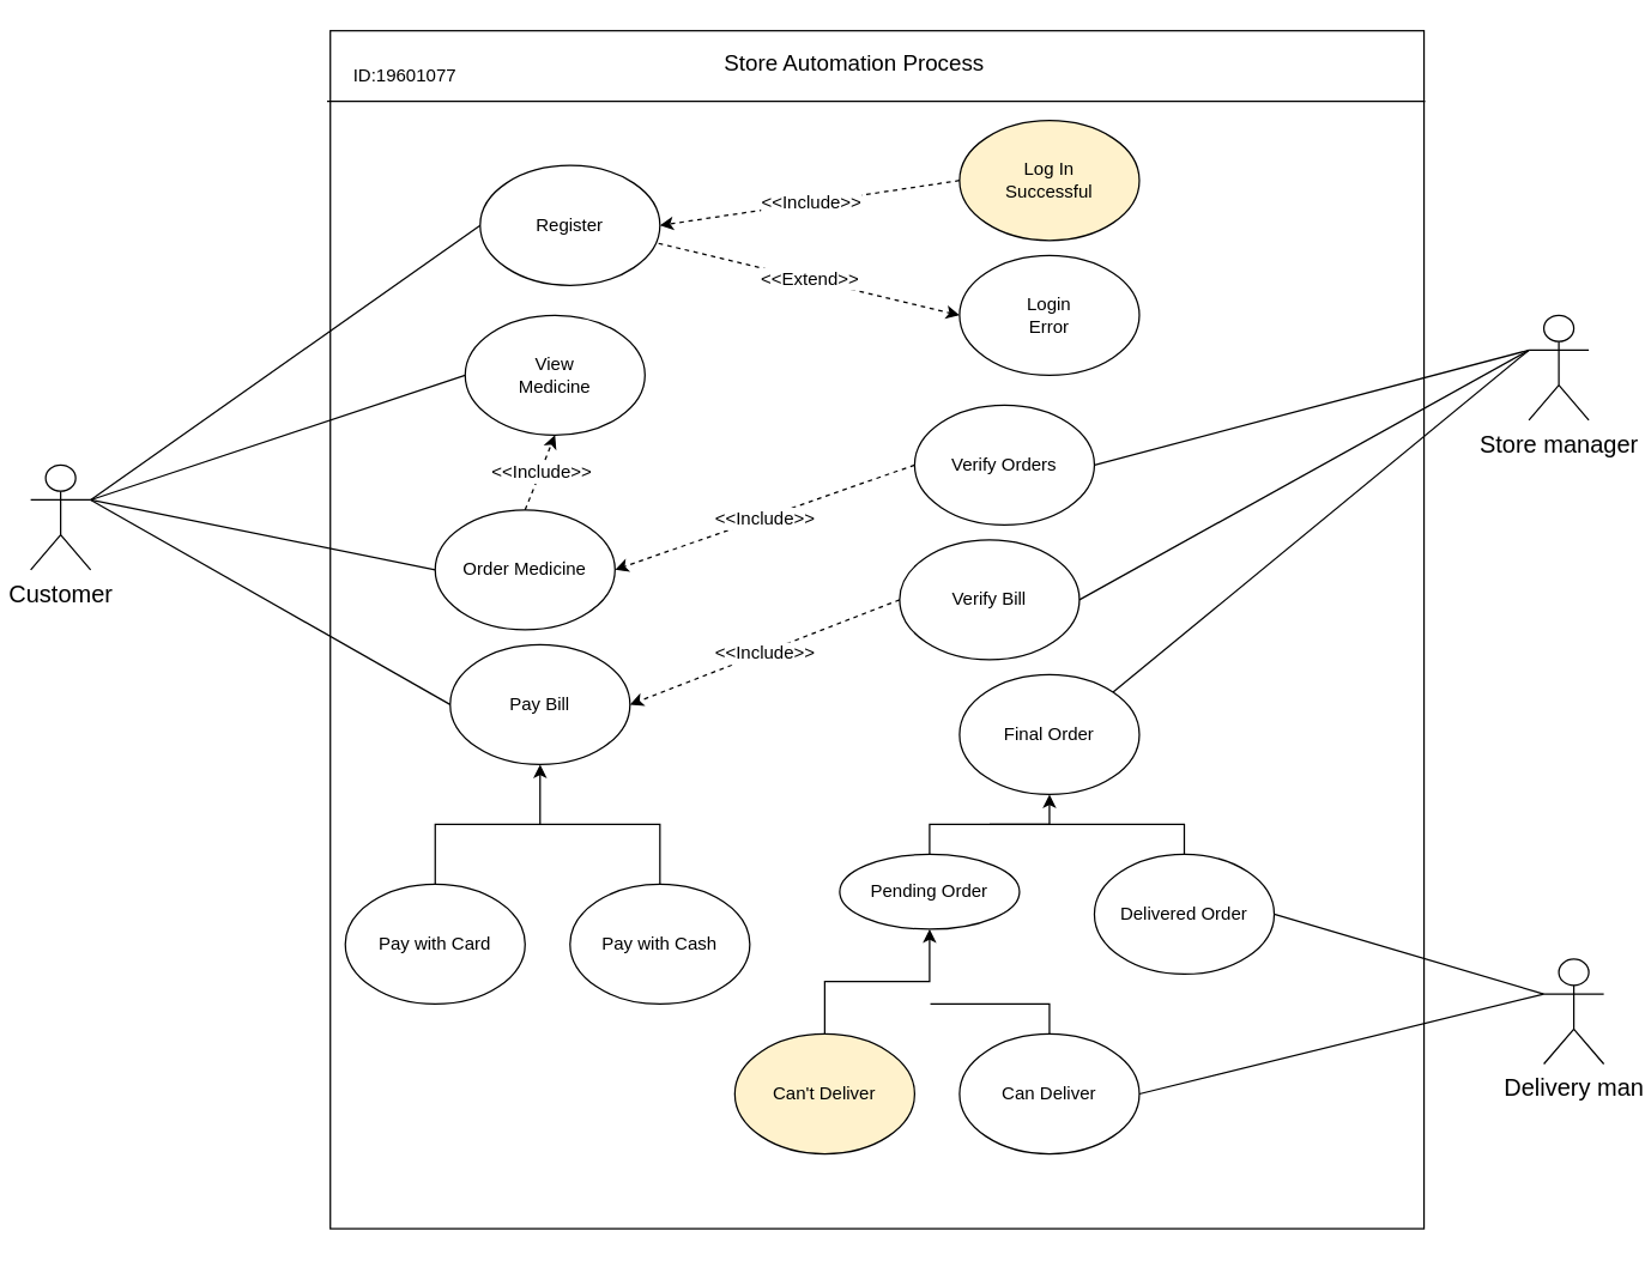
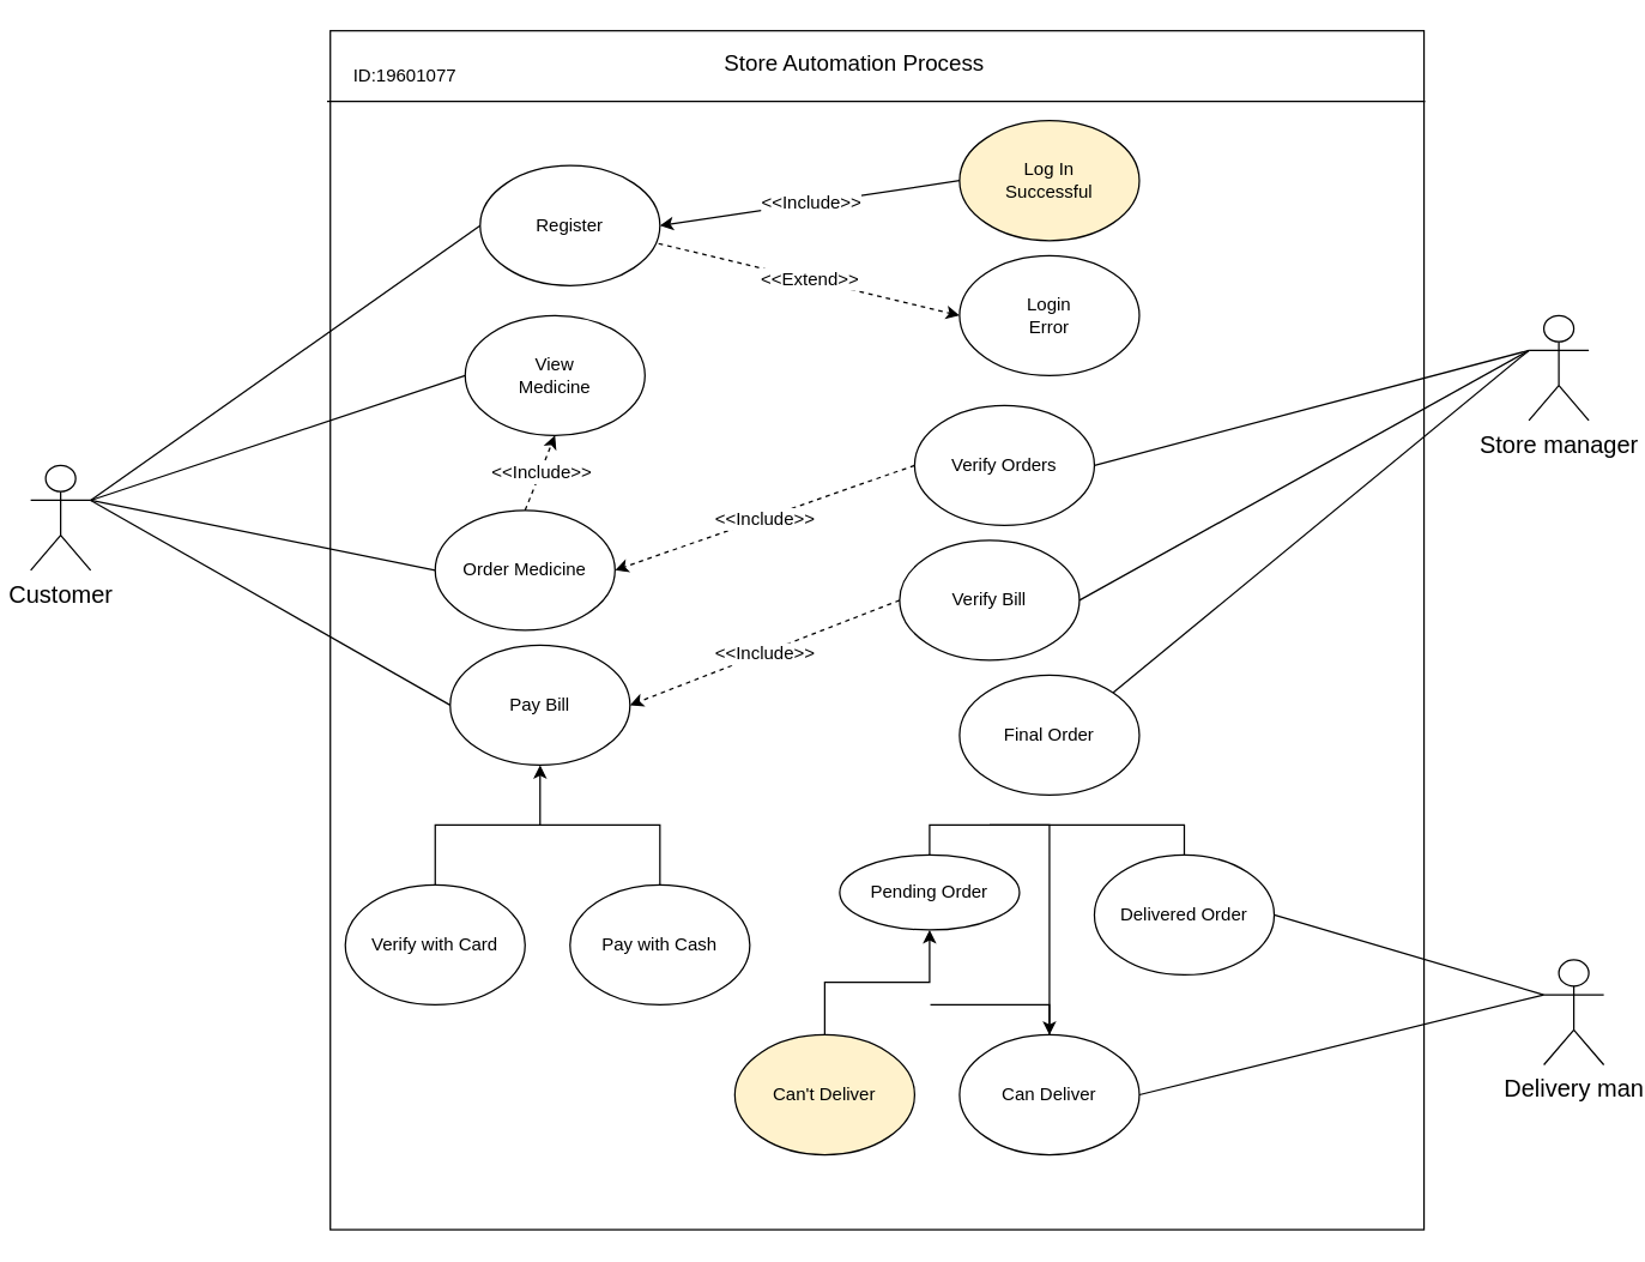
- <mxCell id="28" value="" style="endArrow=classic;html=1;dashed=1;entryX=1;entryY=0.5;entryDx=0;entryDy=0;exitX=0;exitY=0.5;exitDx=0;exitDy=0;" parent="8" source="13" target="12" edge="1"><mxGeometry relative="1" as="geometry"><mxPoint x="400" y="80" as="sourcePoint" /><mxPoint x="210" y="140" as="targetPoint" /></mxGeometry></mxCell>
+ <mxCell id="28" value="" style="endArrow=classic;html=1;dashed=0;entryX=1;entryY=0.5;entryDx=0;entryDy=0;exitX=0;exitY=0.5;exitDx=0;exitDy=0;" parent="8" source="13" target="12" edge="1"><mxGeometry relative="1" as="geometry"><mxPoint x="400" y="80" as="sourcePoint" /><mxPoint x="210" y="140" as="targetPoint" /></mxGeometry></mxCell>
- <mxCell id="32" style="edgeStyle=orthogonalEdgeStyle;rounded=0;orthogonalLoop=1;jettySize=auto;html=1;exitX=0.5;exitY=0;exitDx=0;exitDy=0;entryX=0.5;entryY=1;entryDx=0;entryDy=0;endArrow=classic;endFill=1;" parent="8" source="33" target="27" edge="1"><mxGeometry relative="1" as="geometry" /></mxCell>
+ <mxCell id="32" style="edgeStyle=orthogonalEdgeStyle;rounded=0;orthogonalLoop=1;jettySize=auto;html=1;exitX=0.5;exitY=0;exitDx=0;exitDy=0;endArrow=classic;endFill=1;" parent="8" source="33" target="35" edge="1"><mxGeometry relative="1" as="geometry" /></mxCell>
- <mxCell id="25" value="Pay with Card" style="ellipse;whiteSpace=wrap;html=1;" parent="8" vertex="1"><mxGeometry x="10" y="570" width="120" height="80" as="geometry" /></mxCell>
+ <mxCell id="25" value="Verify with Card" style="ellipse;whiteSpace=wrap;html=1;" parent="8" vertex="1"><mxGeometry x="10" y="570" width="120" height="80" as="geometry" /></mxCell>
